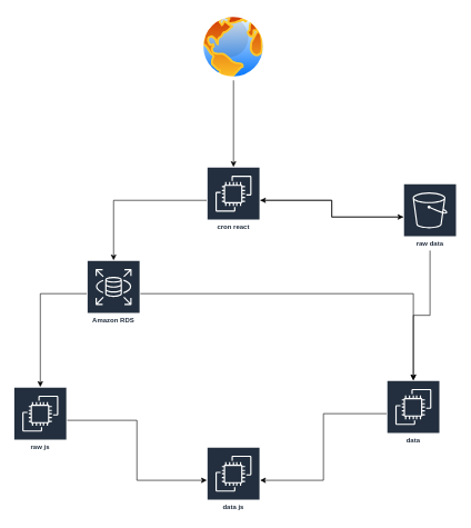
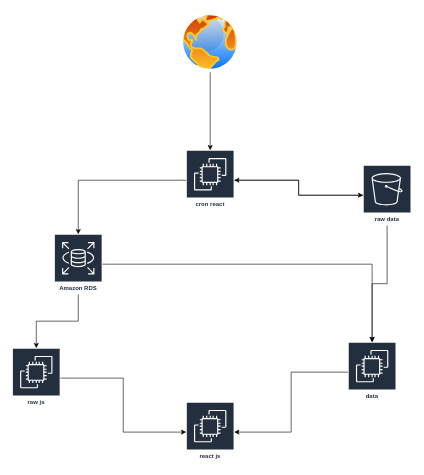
- <mxCell id="10" value="Amazon RDS" style="sketch=0;outlineConnect=0;fontColor=#232F3E;gradientColor=none;strokeColor=#ffffff;fillColor=#232F3E;dashed=0;verticalLabelPosition=middle;verticalAlign=bottom;align=center;html=1;whiteSpace=wrap;fontSize=10;fontStyle=1;spacing=3;shape=mxgraph.aws4.productIcon;prIcon=mxgraph.aws4.rds;" vertex="1" parent="1"><mxGeometry x="130" y="390" width="80" height="100" as="geometry" /></mxCell>
+ <mxCell id="10" value="Amazon RDS" style="sketch=0;outlineConnect=0;fontColor=#232F3E;gradientColor=none;strokeColor=#ffffff;fillColor=#232F3E;dashed=0;verticalLabelPosition=middle;verticalAlign=bottom;align=center;html=1;whiteSpace=wrap;fontSize=10;fontStyle=1;spacing=3;shape=mxgraph.aws4.productIcon;prIcon=mxgraph.aws4.rds;" vertex="1" parent="1"><mxGeometry x="90" y="390" width="80" height="100" as="geometry" /></mxCell>
- <mxCell id="15" value="data js" style="sketch=0;outlineConnect=0;fontColor=#232F3E;gradientColor=none;strokeColor=#ffffff;fillColor=#232F3E;dashed=0;verticalLabelPosition=middle;verticalAlign=bottom;align=center;html=1;whiteSpace=wrap;fontSize=10;fontStyle=1;spacing=3;shape=mxgraph.aws4.productIcon;prIcon=mxgraph.aws4.ec2;" vertex="1" parent="1"><mxGeometry x="310" y="670" width="80" height="100" as="geometry" /></mxCell>
+ <mxCell id="15" value="react js" style="sketch=0;outlineConnect=0;fontColor=#232F3E;gradientColor=none;strokeColor=#ffffff;fillColor=#232F3E;dashed=0;verticalLabelPosition=middle;verticalAlign=bottom;align=center;html=1;whiteSpace=wrap;fontSize=10;fontStyle=1;spacing=3;shape=mxgraph.aws4.productIcon;prIcon=mxgraph.aws4.ec2;" vertex="1" parent="1"><mxGeometry x="310" y="670" width="80" height="100" as="geometry" /></mxCell>
